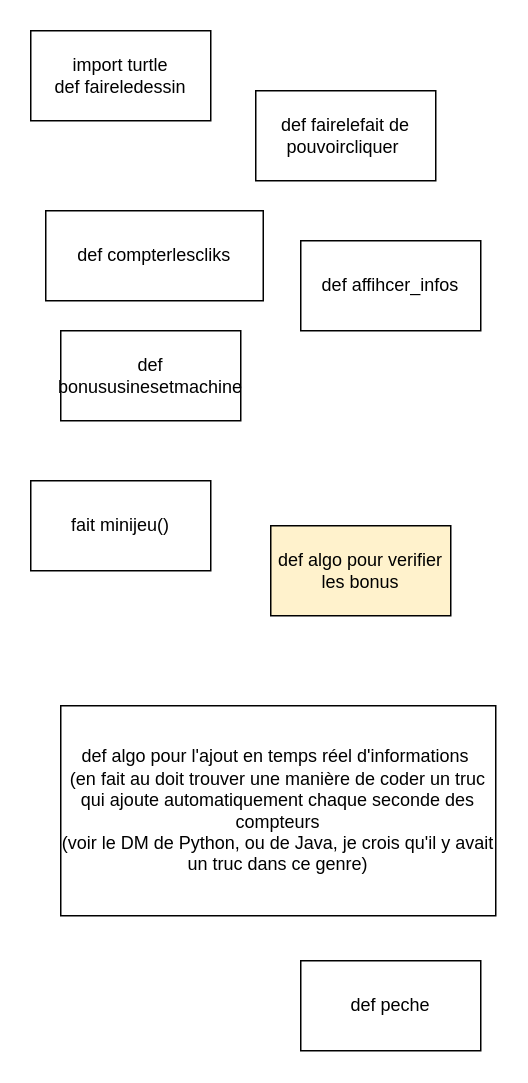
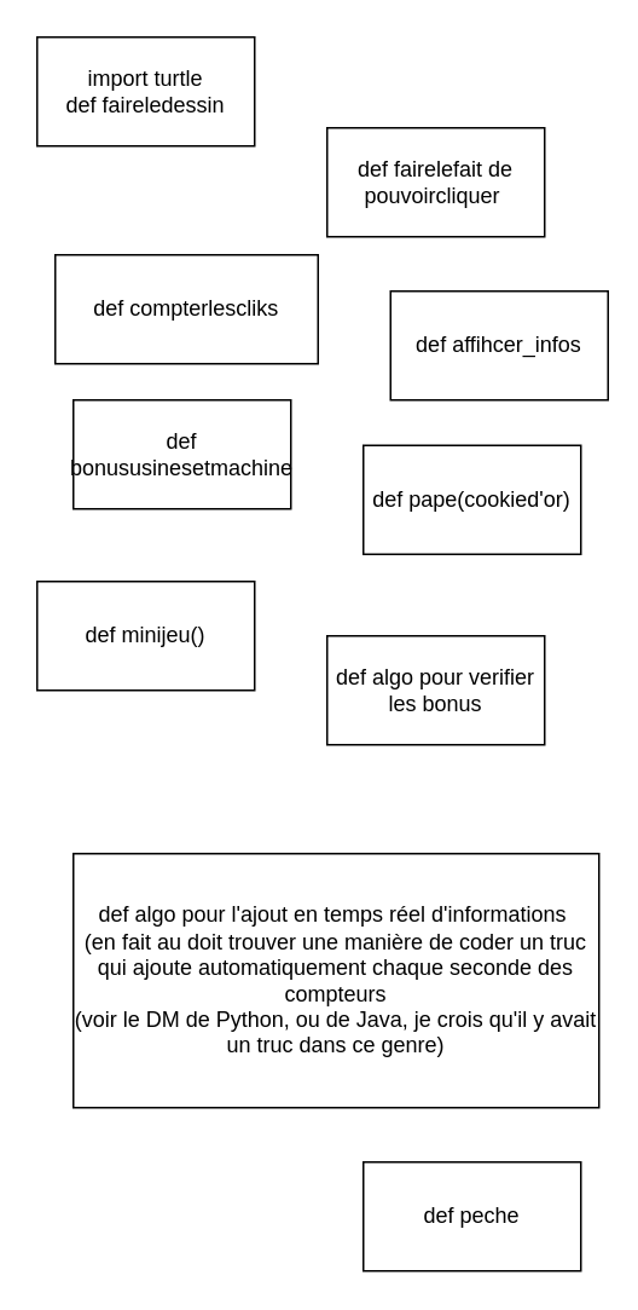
- <mxCell id="3" value="def fairelefait de pouvoircliquer&amp;nbsp;" style="rounded=0;whiteSpace=wrap;html=1;" vertex="1" parent="1"><mxGeometry x="170" y="60" width="120" height="60" as="geometry" /></mxCell>
+ <mxCell id="3" value="def fairelefait de pouvoircliquer&amp;nbsp;" style="rounded=0;whiteSpace=wrap;html=1;" vertex="1" parent="1"><mxGeometry x="180" y="70" width="120" height="60" as="geometry" /></mxCell>
- <mxCell id="5" value="def affihcer_infos" style="rounded=0;whiteSpace=wrap;html=1;" vertex="1" parent="1"><mxGeometry x="200" y="160" width="120" height="60" as="geometry" /></mxCell>
+ <mxCell id="5" value="def affihcer_infos" style="rounded=0;whiteSpace=wrap;html=1;" vertex="1" parent="1"><mxGeometry x="215" y="160" width="120" height="60" as="geometry" /></mxCell>
+ <mxCell id="7" value="def pape(cookied'or)" style="rounded=0;whiteSpace=wrap;html=1;" vertex="1" parent="1"><mxGeometry x="200" y="245" width="120" height="60" as="geometry" /></mxCell>
- <mxCell id="8" value="fait minijeu()" style="rounded=0;whiteSpace=wrap;html=1;" vertex="1" parent="1"><mxGeometry x="20" y="320" width="120" height="60" as="geometry" /></mxCell>
+ <mxCell id="8" value="def minijeu()" style="rounded=0;whiteSpace=wrap;html=1;" vertex="1" parent="1"><mxGeometry x="20" y="320" width="120" height="60" as="geometry" /></mxCell>
- <mxCell id="9" value="def algo pour verifier les bonus" style="rounded=0;whiteSpace=wrap;html=1;fillColor=#fff2cc;" vertex="1" parent="1"><mxGeometry x="180" y="350" width="120" height="60" as="geometry" /></mxCell>
+ <mxCell id="9" value="def algo pour verifier les bonus" style="rounded=0;whiteSpace=wrap;html=1;" vertex="1" parent="1"><mxGeometry x="180" y="350" width="120" height="60" as="geometry" /></mxCell>
